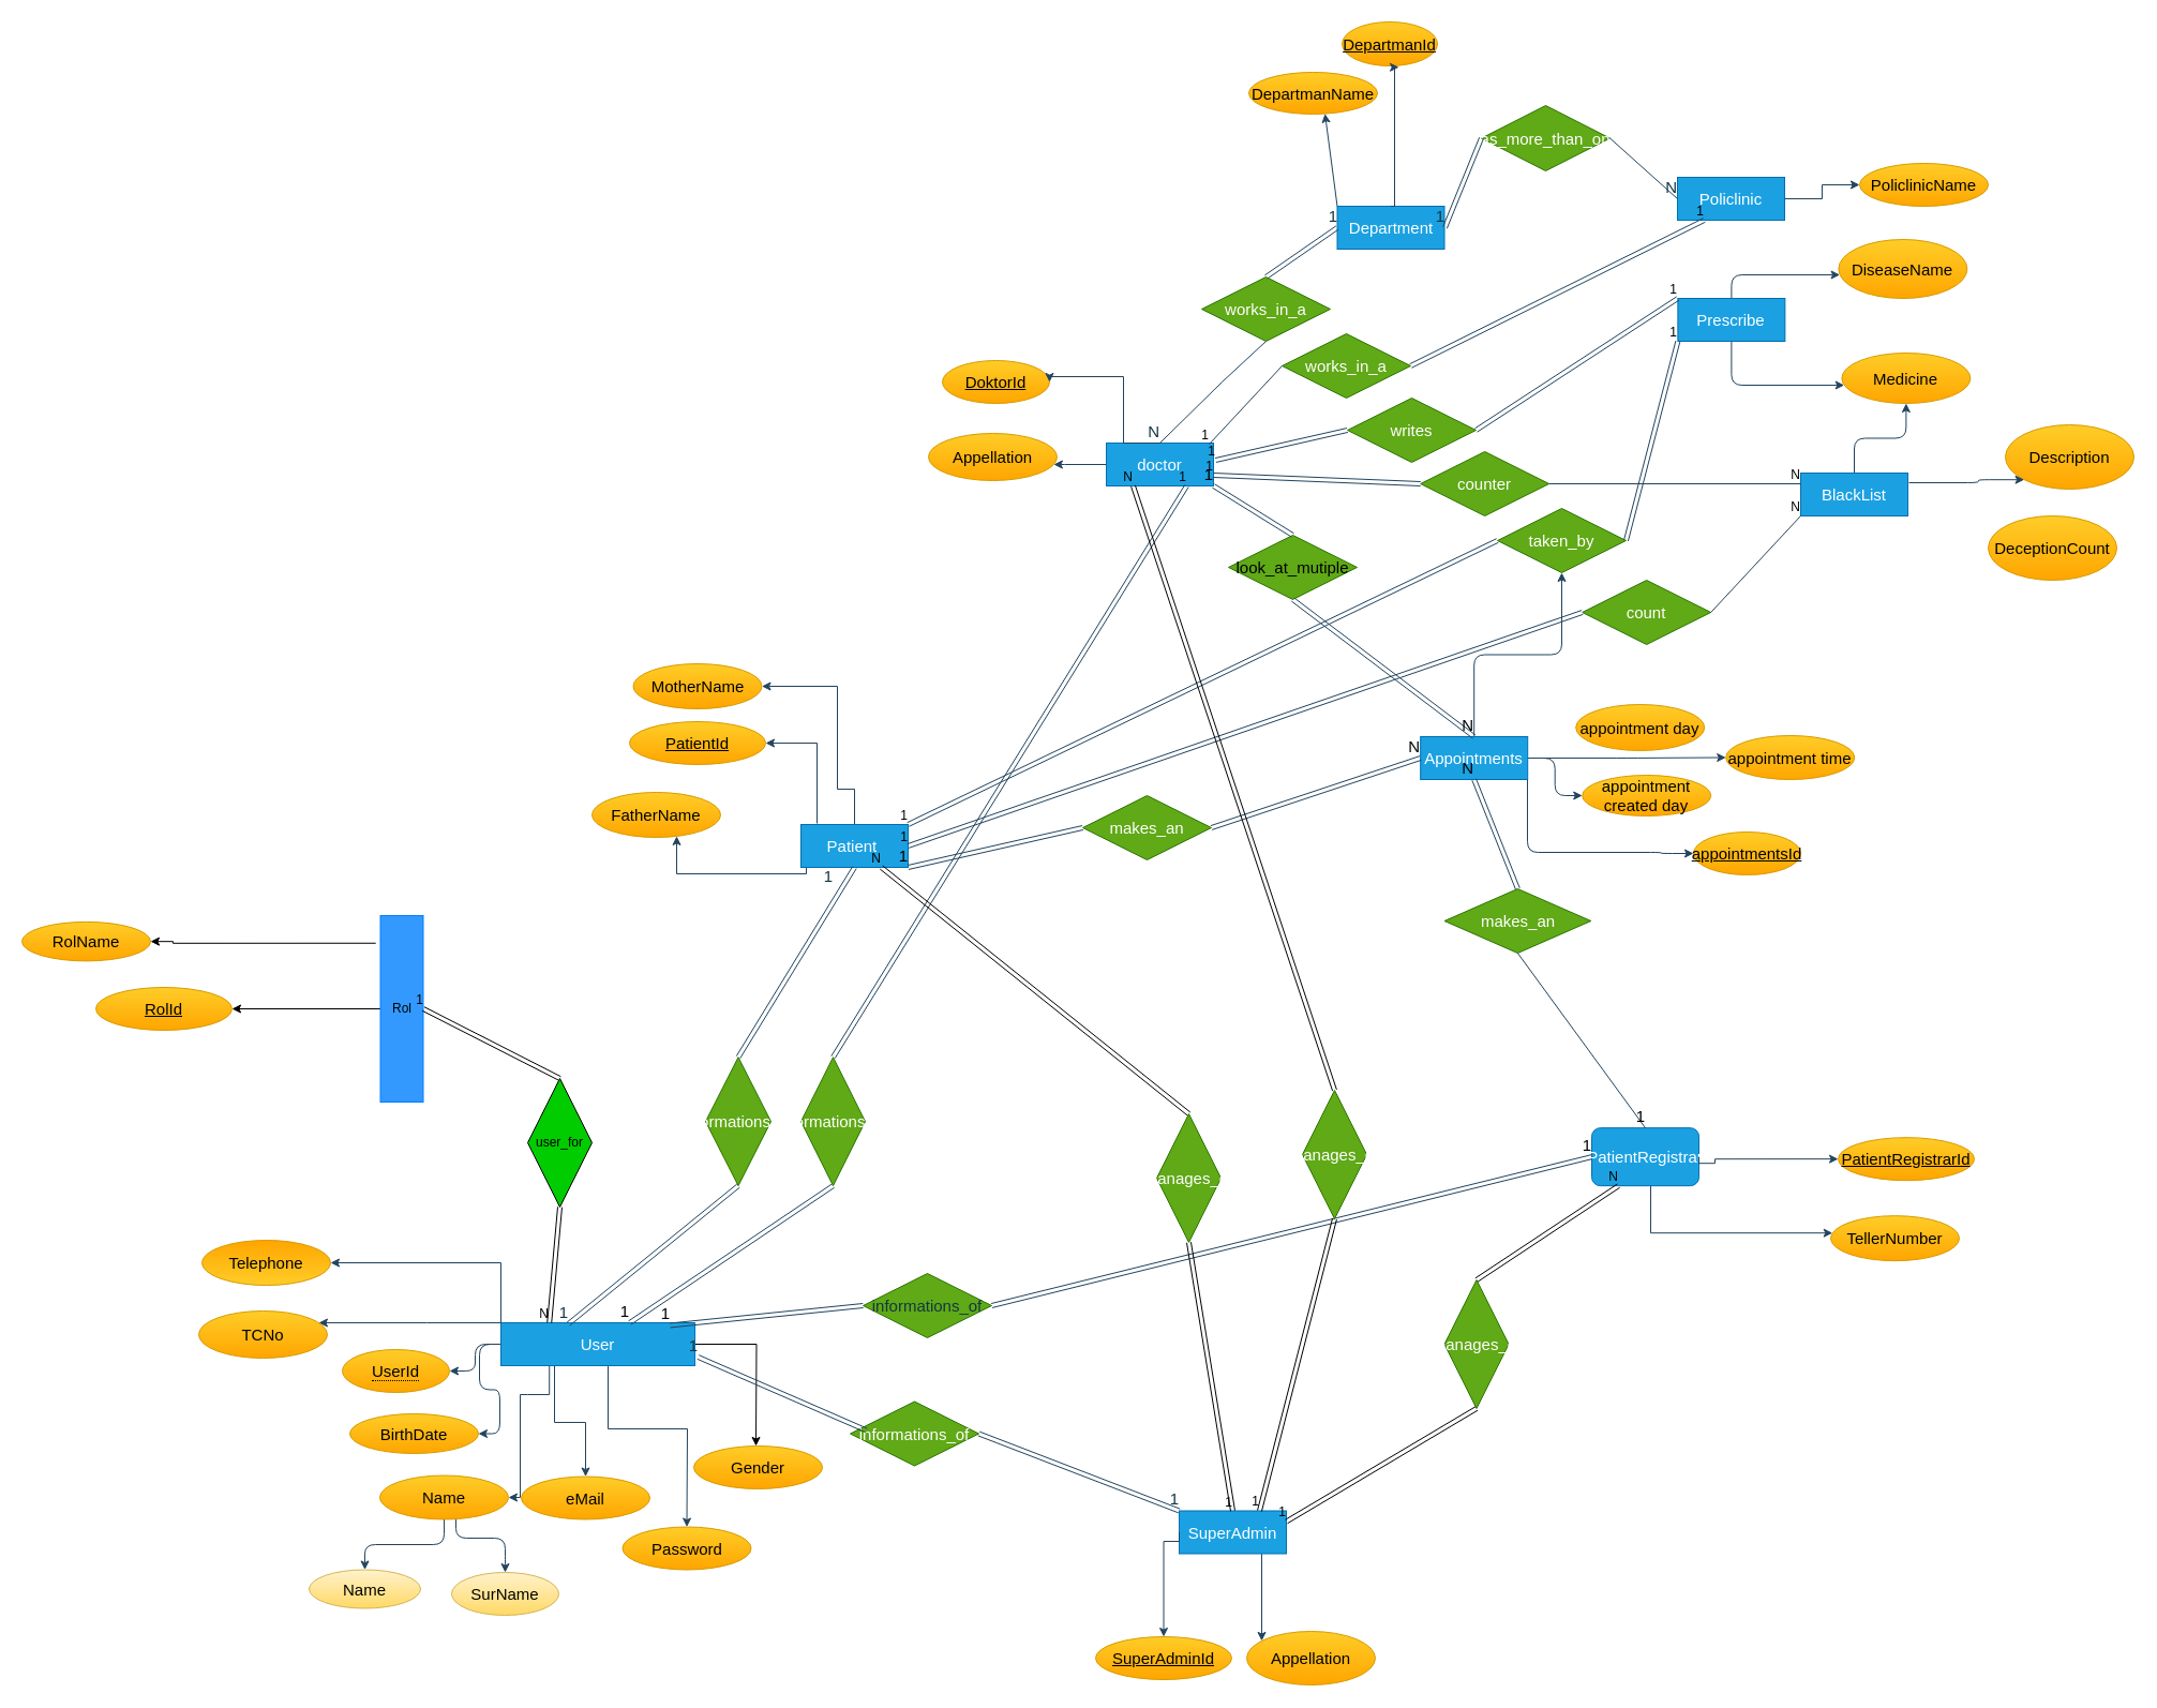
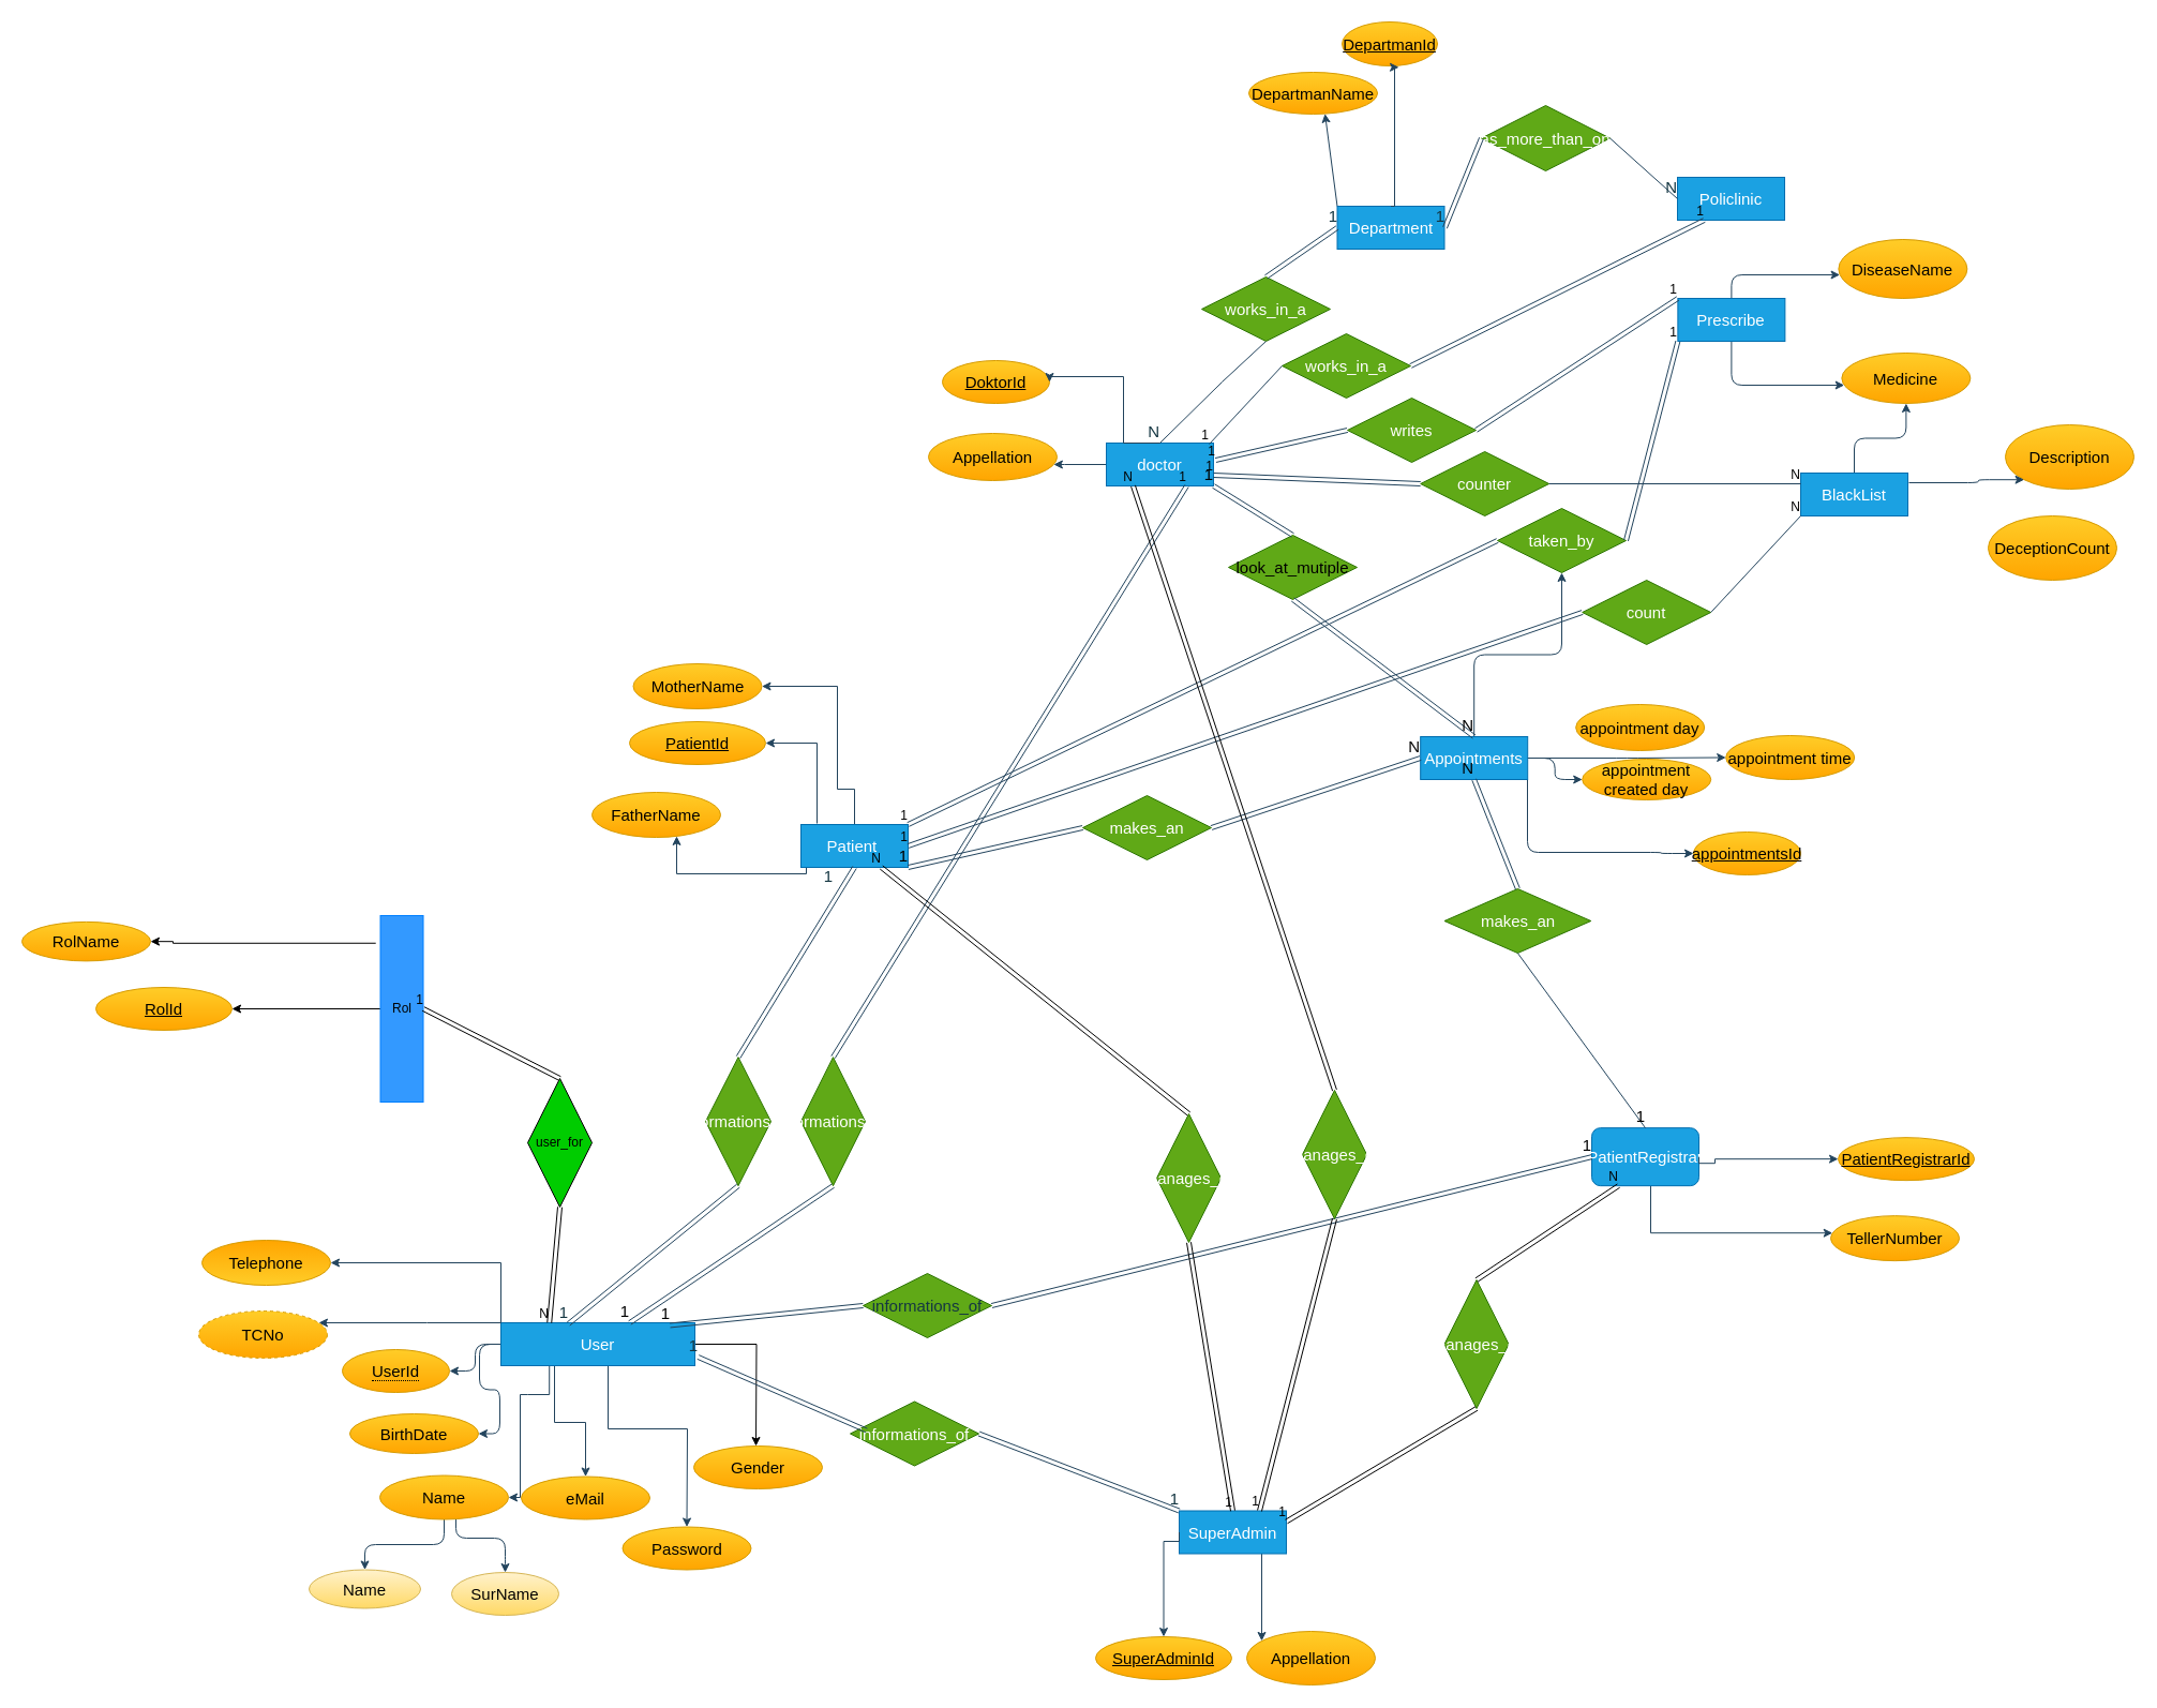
- <mxCell id="13" value="PoliclinicName" style="ellipse;whiteSpace=wrap;html=1;fillColor=#ffcd28;strokeColor=#d79b00;fontSize=15;gradientColor=#ffa500;" vertex="1" parent="1"><mxGeometry x="1735" y="152" width="120" height="40" as="geometry" /></mxCell>
- <mxCell id="11" value="" style="edgeStyle=orthogonalEdgeStyle;rounded=0;orthogonalLoop=1;jettySize=auto;html=1;strokeColor=#23445d;fontColor=#143642;labelBackgroundColor=#DAD2D8;fontSize=15;fillColor=#bac8d3;" edge="1" parent="1" source="12" target="13"><mxGeometry relative="1" as="geometry" /></mxCell>
- <mxCell id="79" value="appointment created day" style="ellipse;whiteSpace=wrap;html=1;rounded=0;strokeColor=#d79b00;fillColor=#ffcd28;sketch=0;fontSize=15;gradientColor=#ffa500;" vertex="1" parent="1"><mxGeometry x="1476.2" y="723" width="120" height="38" as="geometry" /></mxCell>
+ <mxCell id="79" value="appointment created day" style="ellipse;whiteSpace=wrap;html=1;rounded=0;strokeColor=#d79b00;fillColor=#ffcd28;sketch=0;fontSize=15;gradientColor=#ffa500;" vertex="1" parent="1"><mxGeometry x="1476.2" y="708" width="120" height="38" as="geometry" /></mxCell>
- <mxCell id="38" value="&lt;font style=&quot;vertical-align: inherit; font-size: 15px;&quot;&gt;&lt;font style=&quot;vertical-align: inherit; font-size: 15px;&quot;&gt;TCNo&lt;/font&gt;&lt;/font&gt;" style="ellipse;whiteSpace=wrap;html=1;fillColor=#ffcd28;strokeColor=#d79b00;fontSize=15;gradientColor=#ffa500;" vertex="1" parent="1"><mxGeometry x="185" y="1223" width="120" height="44" as="geometry" /></mxCell>
+ <mxCell id="38" value="&lt;font style=&quot;vertical-align: inherit; font-size: 15px;&quot;&gt;&lt;font style=&quot;vertical-align: inherit; font-size: 15px;&quot;&gt;TCNo&lt;/font&gt;&lt;/font&gt;" style="ellipse;whiteSpace=wrap;html=1;fillColor=#ffcd28;strokeColor=#d79b00;fontSize=15;gradientColor=#ffa500;dashed=1;" vertex="1" parent="1"><mxGeometry x="185" y="1223" width="120" height="44" as="geometry" /></mxCell>
